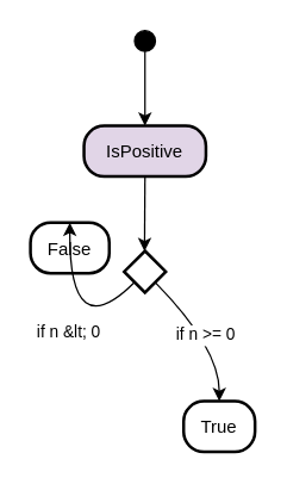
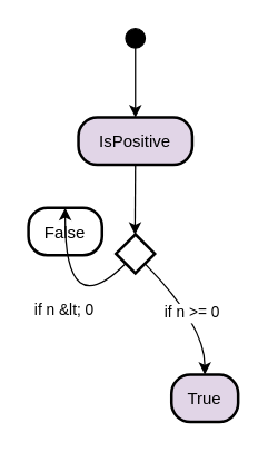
- <mxCell id="6" value="True" style="rounded=1;arcSize=40;strokeWidth=2" vertex="1" parent="1"><mxGeometry x="123" y="269" width="48" height="34" as="geometry" /></mxCell>
+ <mxCell id="6" value="True" style="rounded=1;arcSize=40;strokeWidth=2;fillColor=#e1d5e7;" vertex="1" parent="1"><mxGeometry x="123" y="269" width="48" height="34" as="geometry" /></mxCell>
